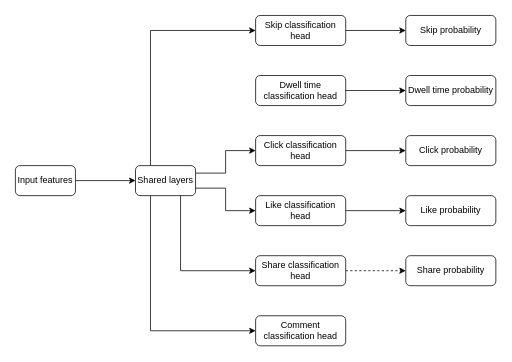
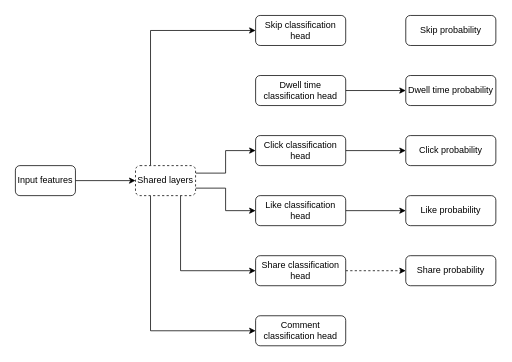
- <mxCell id="10" style="edgeStyle=orthogonalEdgeStyle;rounded=0;orthogonalLoop=1;jettySize=auto;html=1;exitX=1;exitY=0.5;exitDx=0;exitDy=0;" parent="1" source="11" target="21" edge="1"><mxGeometry relative="1" as="geometry" /></mxCell>
- <mxCell id="9" value="Shared layers" style="rounded=1;whiteSpace=wrap;html=1;" parent="1" vertex="1"><mxGeometry x="180" y="220" width="80" height="40" as="geometry" /></mxCell>
+ <mxCell id="9" value="Shared layers" style="rounded=1;whiteSpace=wrap;html=1;dashed=1;" parent="1" vertex="1"><mxGeometry x="180" y="220" width="80" height="40" as="geometry" /></mxCell>
